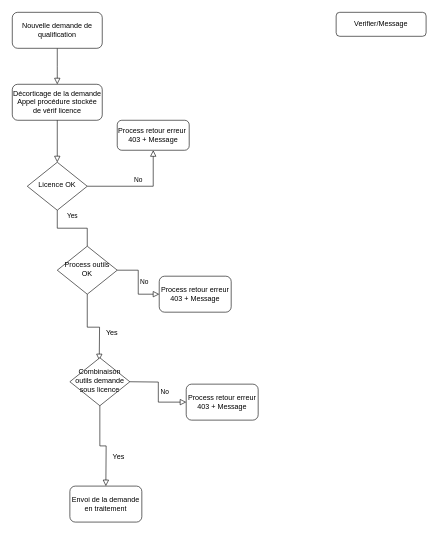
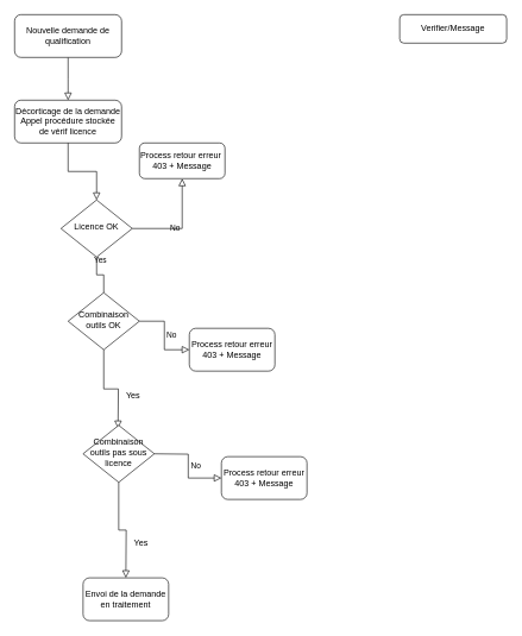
- <mxCell id="6" value="Licence OK" style="rhombus;whiteSpace=wrap;html=1;shadow=0;fontFamily=Helvetica;fontSize=12;align=center;strokeWidth=1;spacing=6;spacingTop=-4;" parent="1" vertex="1"><mxGeometry x="45" y="270" width="100" height="80" as="geometry" /></mxCell>
+ <mxCell id="6" value="Licence OK" style="rhombus;whiteSpace=wrap;html=1;shadow=0;fontFamily=Helvetica;fontSize=12;align=center;strokeWidth=1;spacing=6;spacingTop=-4;" parent="1" vertex="1"><mxGeometry x="85" y="280" width="100" height="80" as="geometry" /></mxCell>
- <mxCell id="11" value="Process outils OK" style="rhombus;whiteSpace=wrap;html=1;shadow=0;fontFamily=Helvetica;fontSize=12;align=center;strokeWidth=1;spacing=6;spacingTop=-4;" parent="1" vertex="1"><mxGeometry x="95" y="410" width="100" height="80" as="geometry" /></mxCell>
+ <mxCell id="11" value="Combinaison outils OK" style="rhombus;whiteSpace=wrap;html=1;shadow=0;fontFamily=Helvetica;fontSize=12;align=center;strokeWidth=1;spacing=6;spacingTop=-4;" parent="1" vertex="1"><mxGeometry x="95" y="410" width="100" height="80" as="geometry" /></mxCell>
- <mxCell id="16" value="Combinaison outils demande sous licence" style="rhombus;whiteSpace=wrap;html=1;shadow=0;fontFamily=Helvetica;fontSize=12;align=center;strokeWidth=1;spacing=6;spacingTop=-4;" vertex="1" parent="1"><mxGeometry x="116" y="596" width="100" height="80" as="geometry" /></mxCell>
+ <mxCell id="16" value="Combinaison outils pas sous licence" style="rhombus;whiteSpace=wrap;html=1;shadow=0;fontFamily=Helvetica;fontSize=12;align=center;strokeWidth=1;spacing=6;spacingTop=-4;" vertex="1" parent="1"><mxGeometry x="116" y="596" width="100" height="80" as="geometry" /></mxCell>
